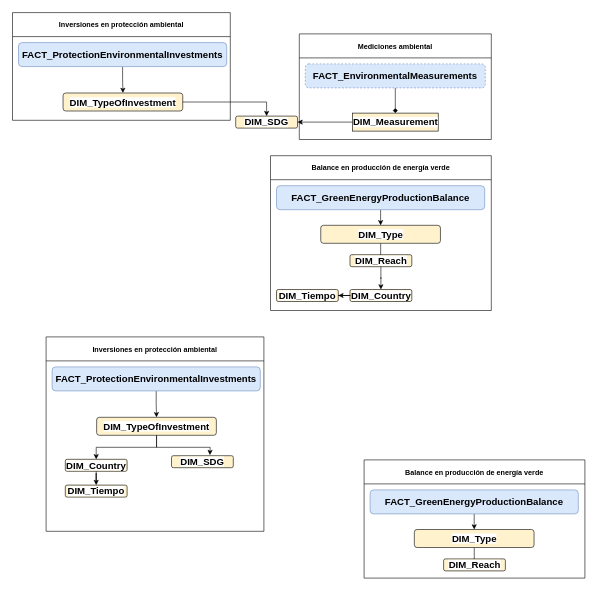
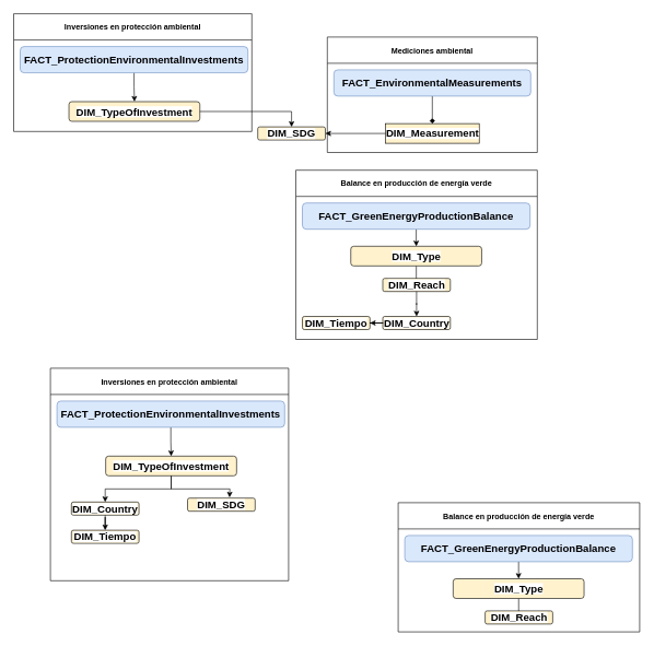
- <mxCell id="4" value="&lt;b&gt;&lt;span style=&quot;font-size: 12.0pt ; line-height: 110% ; font-family: &amp;quot;arial&amp;quot; , sans-serif&quot;&gt;FACT&lt;/span&gt;&lt;/b&gt;&lt;span style=&quot;font-size: 12.0pt ; line-height: 110% ; font-family: &amp;quot;arial&amp;quot; , sans-serif&quot;&gt;_&lt;b&gt;EnvironmentalMeasurements&lt;/b&gt;&lt;/span&gt;&lt;span style=&quot;font-size: 11.0pt ; line-height: 110% ; font-family: &amp;quot;calibri&amp;quot; , sans-serif&quot;&gt;&lt;/span&gt;" style="rounded=1;whiteSpace=wrap;html=1;fontSize=12;glass=0;strokeWidth=1;shadow=0;strokeColor=#6c8ebf;fillColor=#dae8fc;fontColor=default;dashed=1;" parent="2" vertex="1"><mxGeometry x="10" y="50" width="300" height="40" as="geometry" /></mxCell>
+ <mxCell id="4" value="&lt;b&gt;&lt;span style=&quot;font-size: 12.0pt ; line-height: 110% ; font-family: &amp;quot;arial&amp;quot; , sans-serif&quot;&gt;FACT&lt;/span&gt;&lt;/b&gt;&lt;span style=&quot;font-size: 12.0pt ; line-height: 110% ; font-family: &amp;quot;arial&amp;quot; , sans-serif&quot;&gt;_&lt;b&gt;EnvironmentalMeasurements&lt;/b&gt;&lt;/span&gt;&lt;span style=&quot;font-size: 11.0pt ; line-height: 110% ; font-family: &amp;quot;calibri&amp;quot; , sans-serif&quot;&gt;&lt;/span&gt;" style="rounded=1;whiteSpace=wrap;html=1;fontSize=12;glass=0;strokeWidth=1;shadow=0;strokeColor=#6c8ebf;fillColor=#dae8fc;fontColor=default;" parent="2" vertex="1"><mxGeometry x="10" y="50" width="300" height="40" as="geometry" /></mxCell>
